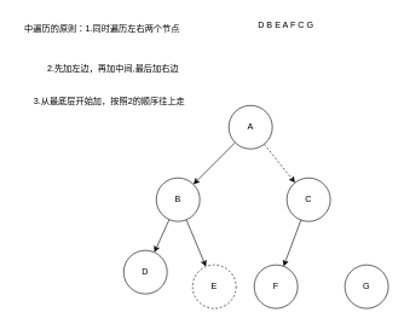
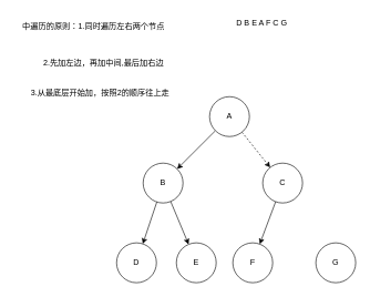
- <mxCell id="10" value="D" style="ellipse;whiteSpace=wrap;html=1;aspect=fixed;" parent="1" vertex="1"><mxGeometry x="170" y="345" width="60" height="60" as="geometry" /></mxCell>
+ <mxCell id="10" value="D" style="ellipse;whiteSpace=wrap;html=1;aspect=fixed;" parent="1" vertex="1"><mxGeometry x="175" y="365" width="60" height="60" as="geometry" /></mxCell>
- <mxCell id="11" value="E" style="ellipse;whiteSpace=wrap;html=1;aspect=fixed;dashed=1;" parent="1" vertex="1"><mxGeometry x="265" y="365" width="60" height="60" as="geometry" /></mxCell>
+ <mxCell id="11" value="E" style="ellipse;whiteSpace=wrap;html=1;aspect=fixed;" parent="1" vertex="1"><mxGeometry x="265" y="365" width="60" height="60" as="geometry" /></mxCell>
